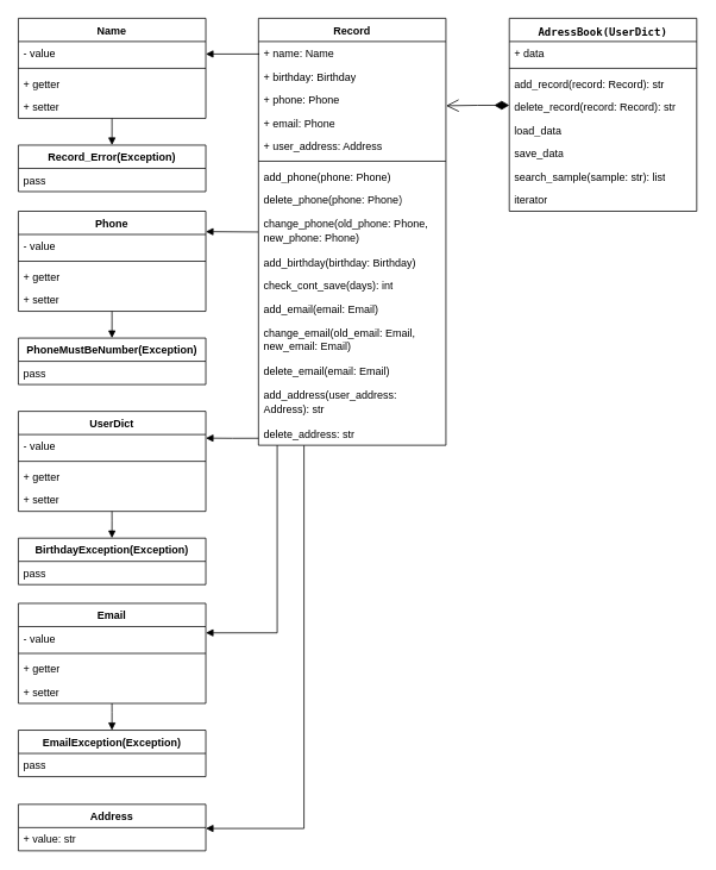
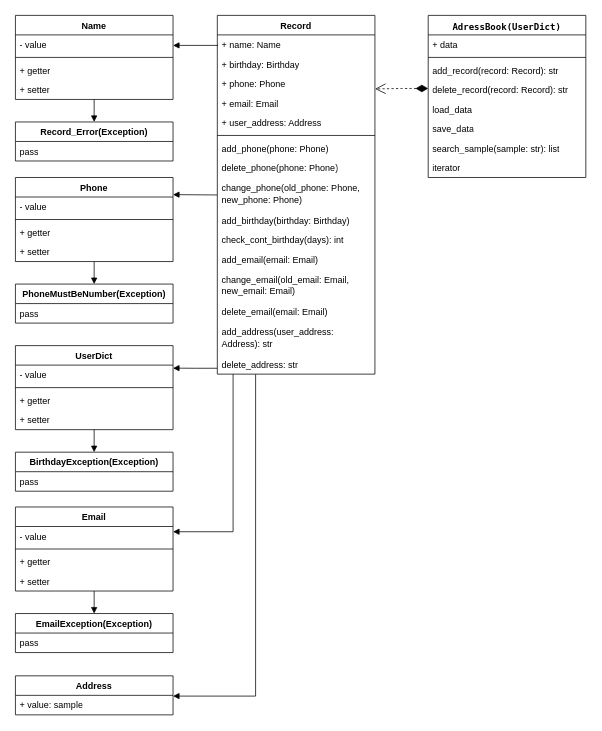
- <mxCell id="58" value="" style="endArrow=open;html=1;endSize=12;startArrow=diamondThin;startSize=14;startFill=1;edgeStyle=orthogonalEdgeStyle;align=left;verticalAlign=bottom;rounded=0;entryX=1.001;entryY=0.767;entryDx=0;entryDy=0;entryPerimeter=0;exitX=0;exitY=0.438;exitDx=0;exitDy=0;exitPerimeter=0;" edge="1" parent="1" source="6" target="14"><mxGeometry x="-1" y="3" relative="1" as="geometry"><mxPoint x="500" y="140" as="sourcePoint" /><mxPoint x="610" y="140" as="targetPoint" /></mxGeometry></mxCell>
+ <mxCell id="58" value="" style="endArrow=open;html=1;endSize=12;startArrow=diamondThin;startSize=14;startFill=1;edgeStyle=orthogonalEdgeStyle;align=left;verticalAlign=bottom;rounded=0;entryX=1.001;entryY=0.767;entryDx=0;entryDy=0;entryPerimeter=0;exitX=0;exitY=0.438;exitDx=0;exitDy=0;exitPerimeter=0;dashed=1;" edge="1" parent="1" source="6" target="14"><mxGeometry x="-1" y="3" relative="1" as="geometry"><mxPoint x="500" y="140" as="sourcePoint" /><mxPoint x="610" y="140" as="targetPoint" /></mxGeometry></mxCell>
- <mxCell id="15" value="+ email: Phone" style="text;strokeColor=none;fillColor=none;align=left;verticalAlign=top;spacingLeft=4;spacingRight=4;overflow=hidden;rotatable=0;points=[[0,0.5],[1,0.5]];portConstraint=eastwest;whiteSpace=wrap;html=1;" vertex="1" parent="11"><mxGeometry y="104" width="210" height="26" as="geometry" /></mxCell>
+ <mxCell id="15" value="+ email: Email" style="text;strokeColor=none;fillColor=none;align=left;verticalAlign=top;spacingLeft=4;spacingRight=4;overflow=hidden;rotatable=0;points=[[0,0.5],[1,0.5]];portConstraint=eastwest;whiteSpace=wrap;html=1;" vertex="1" parent="11"><mxGeometry y="104" width="210" height="26" as="geometry" /></mxCell>
- <mxCell id="22" value="check_cont_save(days): int" style="text;strokeColor=none;fillColor=none;align=left;verticalAlign=top;spacingLeft=4;spacingRight=4;overflow=hidden;rotatable=0;points=[[0,0.5],[1,0.5]];portConstraint=eastwest;whiteSpace=wrap;html=1;" vertex="1" parent="11"><mxGeometry y="286" width="210" height="26" as="geometry" /></mxCell>
+ <mxCell id="22" value="check_cont_birthday(days): int" style="text;strokeColor=none;fillColor=none;align=left;verticalAlign=top;spacingLeft=4;spacingRight=4;overflow=hidden;rotatable=0;points=[[0,0.5],[1,0.5]];portConstraint=eastwest;whiteSpace=wrap;html=1;" vertex="1" parent="11"><mxGeometry y="286" width="210" height="26" as="geometry" /></mxCell>
- <mxCell id="29" value="+ value: str" style="text;strokeColor=none;fillColor=none;align=left;verticalAlign=top;spacingLeft=4;spacingRight=4;overflow=hidden;rotatable=0;points=[[0,0.5],[1,0.5]];portConstraint=eastwest;whiteSpace=wrap;html=1;" vertex="1" parent="28"><mxGeometry y="26" width="210" height="26" as="geometry" /></mxCell>
+ <mxCell id="29" value="+ value: sample" style="text;strokeColor=none;fillColor=none;align=left;verticalAlign=top;spacingLeft=4;spacingRight=4;overflow=hidden;rotatable=0;points=[[0,0.5],[1,0.5]];portConstraint=eastwest;whiteSpace=wrap;html=1;" vertex="1" parent="28"><mxGeometry y="26" width="210" height="26" as="geometry" /></mxCell>
